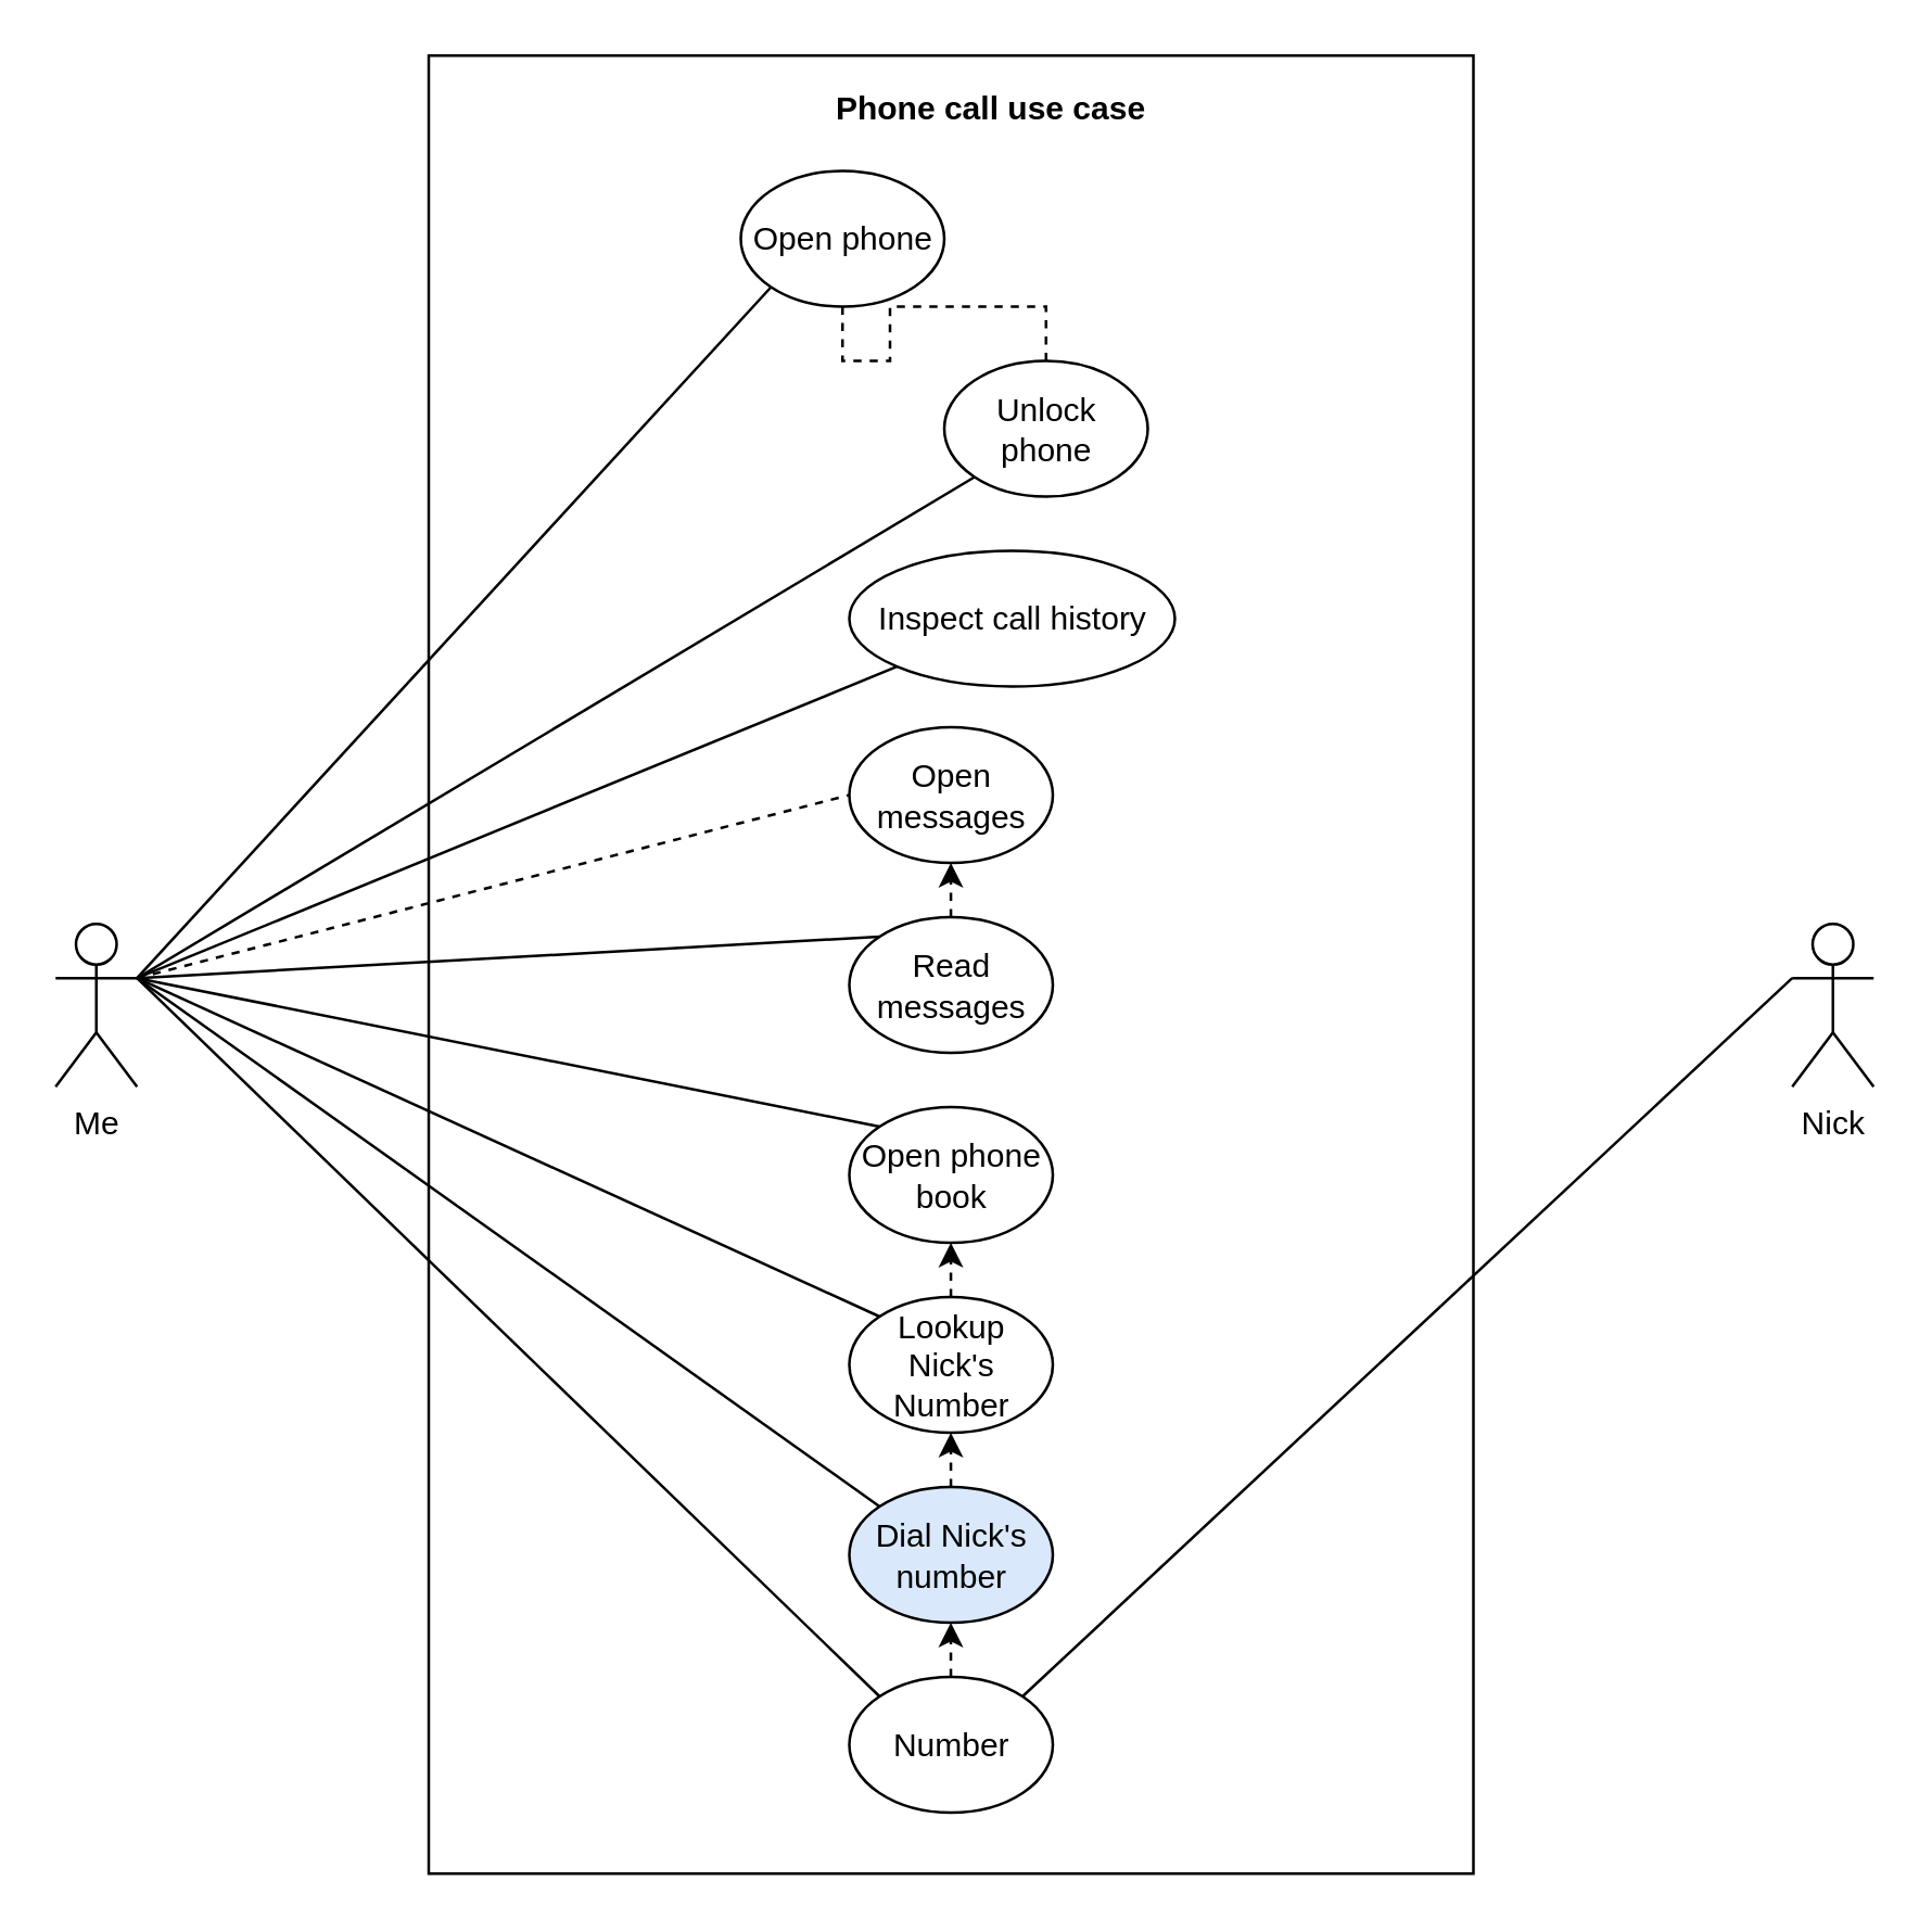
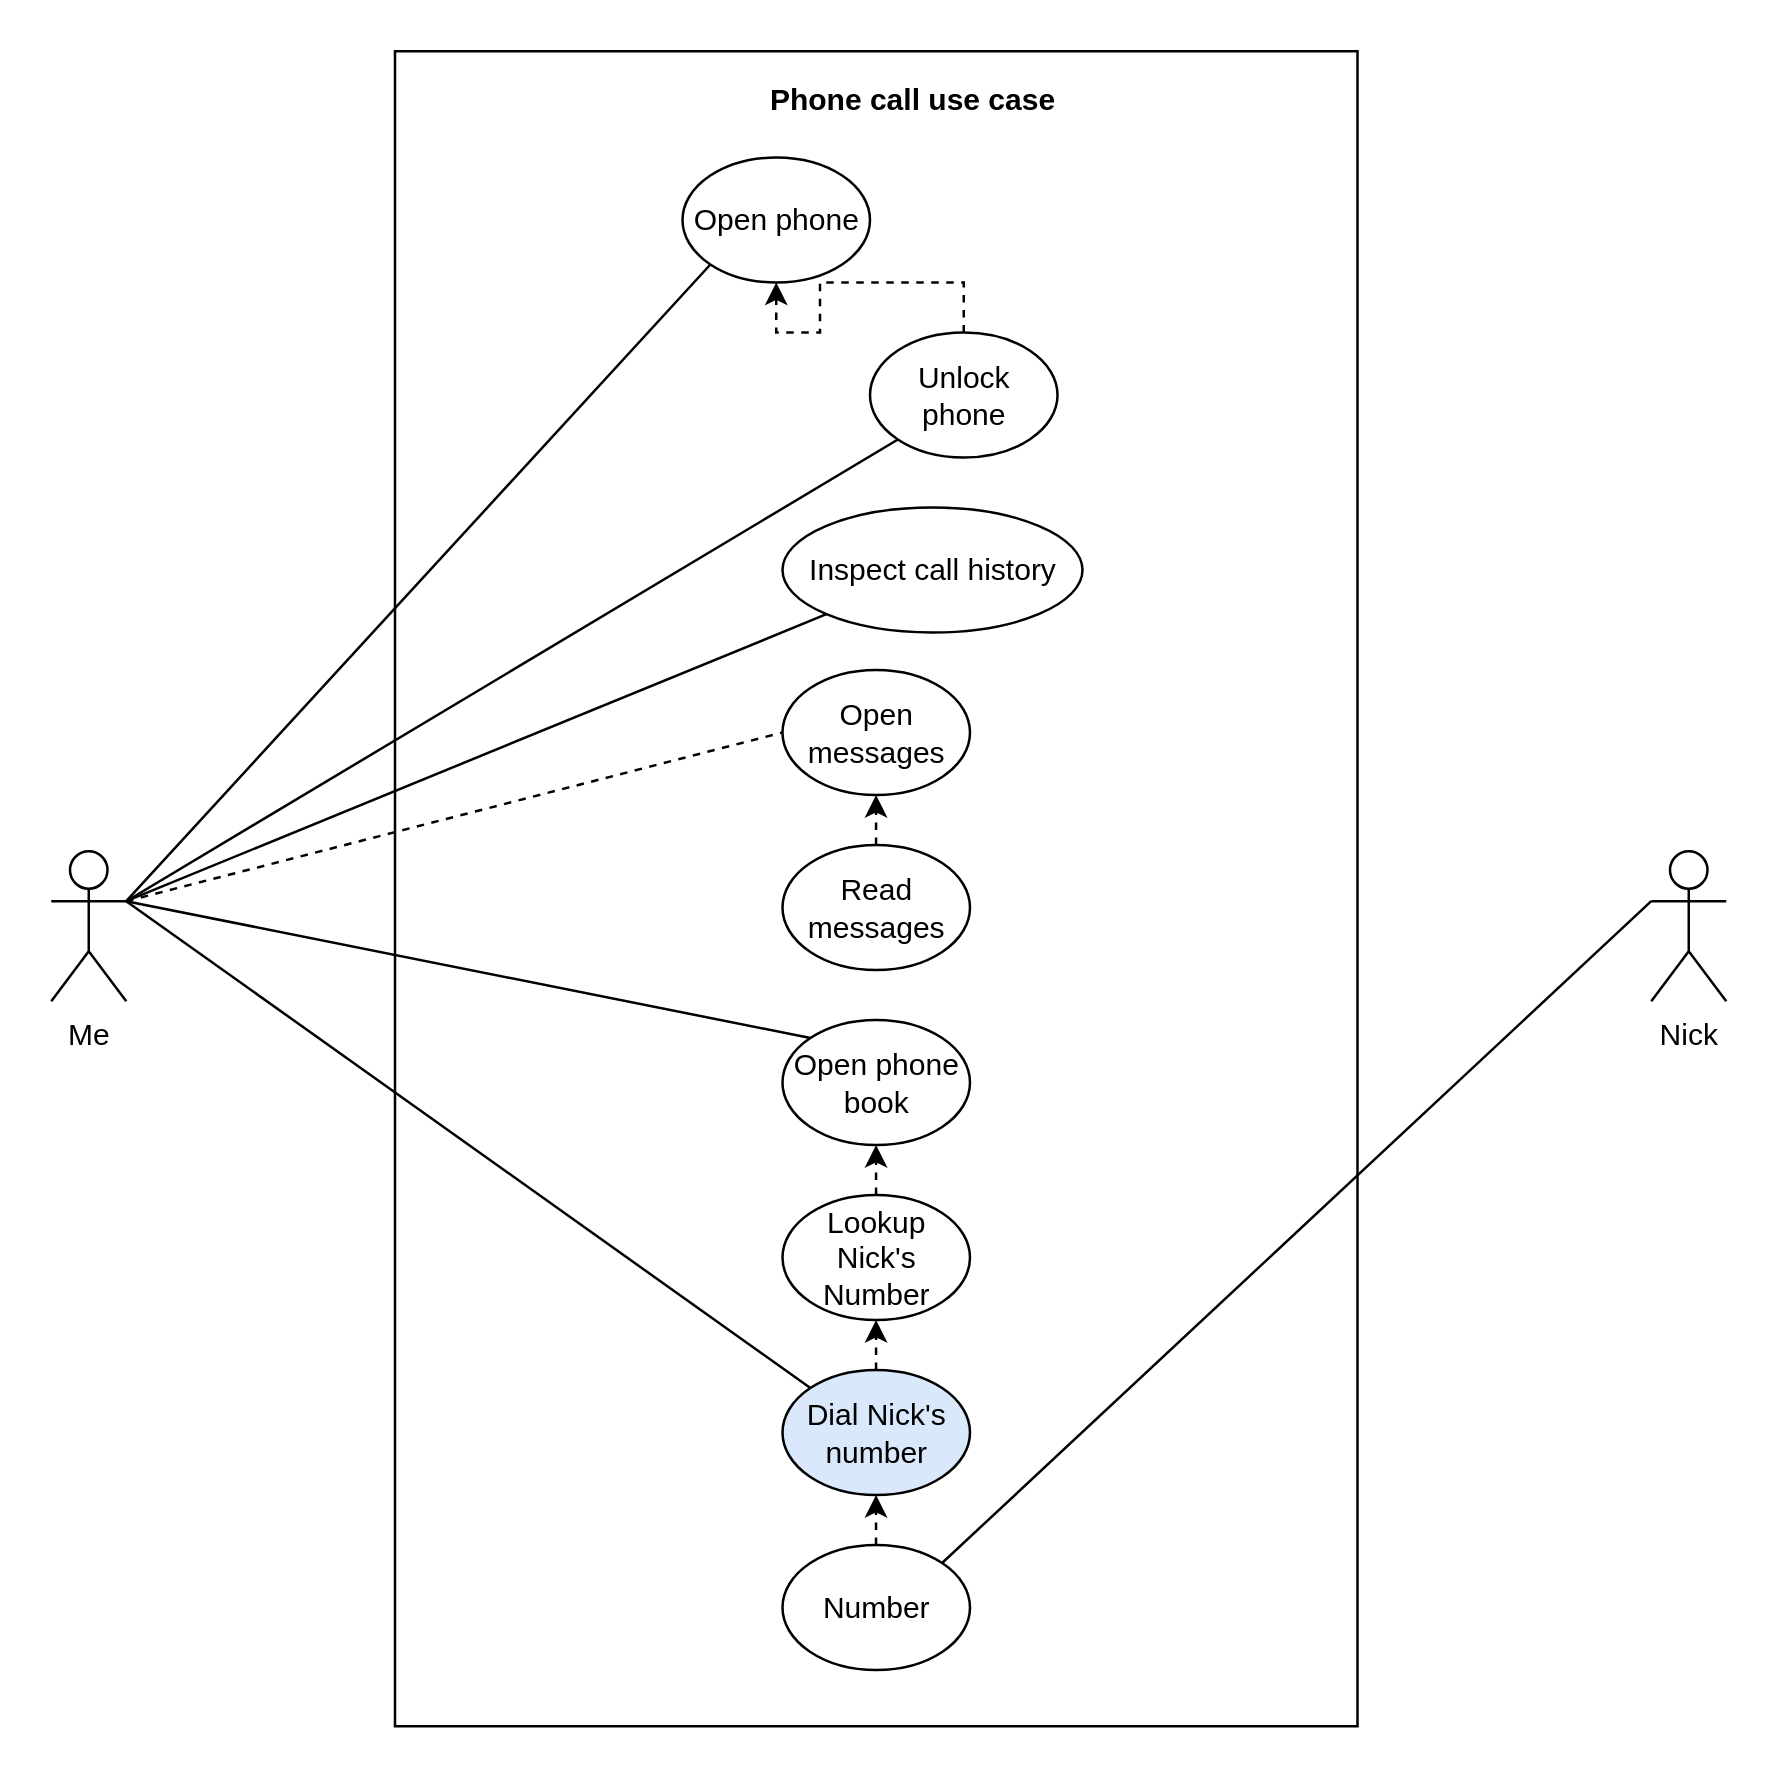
- <mxCell id="7" style="edgeStyle=orthogonalEdgeStyle;rounded=0;orthogonalLoop=1;jettySize=auto;html=1;exitX=0.5;exitY=0;exitDx=0;exitDy=0;entryX=0.5;entryY=1;entryDx=0;entryDy=0;dashed=1;endArrow=none;" edge="1" parent="1" source="8" target="6"><mxGeometry relative="1" as="geometry" /></mxCell>
+ <mxCell id="7" style="edgeStyle=orthogonalEdgeStyle;rounded=0;orthogonalLoop=1;jettySize=auto;html=1;exitX=0.5;exitY=0;exitDx=0;exitDy=0;entryX=0.5;entryY=1;entryDx=0;entryDy=0;dashed=1;" edge="1" parent="1" source="8" target="6"><mxGeometry relative="1" as="geometry" /></mxCell>
- <mxCell id="22" value="" style="endArrow=none;html=1;rounded=0;entryX=0;entryY=0;entryDx=0;entryDy=0;exitX=1;exitY=0.333;exitDx=0;exitDy=0;exitPerimeter=0;" edge="1" parent="1" source="3" target="10"><mxGeometry width="50" height="50" relative="1" as="geometry"><mxPoint x="190" y="390" as="sourcePoint" /><mxPoint x="323" y="400" as="targetPoint" /></mxGeometry></mxCell>
- <mxCell id="24" value="" style="endArrow=none;html=1;rounded=0;entryX=0;entryY=0;entryDx=0;entryDy=0;exitX=1;exitY=0.333;exitDx=0;exitDy=0;exitPerimeter=0;" edge="1" parent="1" source="3" target="13"><mxGeometry width="50" height="50" relative="1" as="geometry"><mxPoint x="190" y="390" as="sourcePoint" /><mxPoint x="334" y="522" as="targetPoint" /></mxGeometry></mxCell>
- <mxCell id="29" value="" style="endArrow=none;html=1;rounded=0;entryX=0;entryY=0;entryDx=0;entryDy=0;exitX=1;exitY=0.333;exitDx=0;exitDy=0;exitPerimeter=0;" edge="1" parent="1" source="3" target="27"><mxGeometry width="50" height="50" relative="1" as="geometry"><mxPoint x="60" y="370" as="sourcePoint" /><mxPoint x="333" y="612" as="targetPoint" /></mxGeometry></mxCell>
